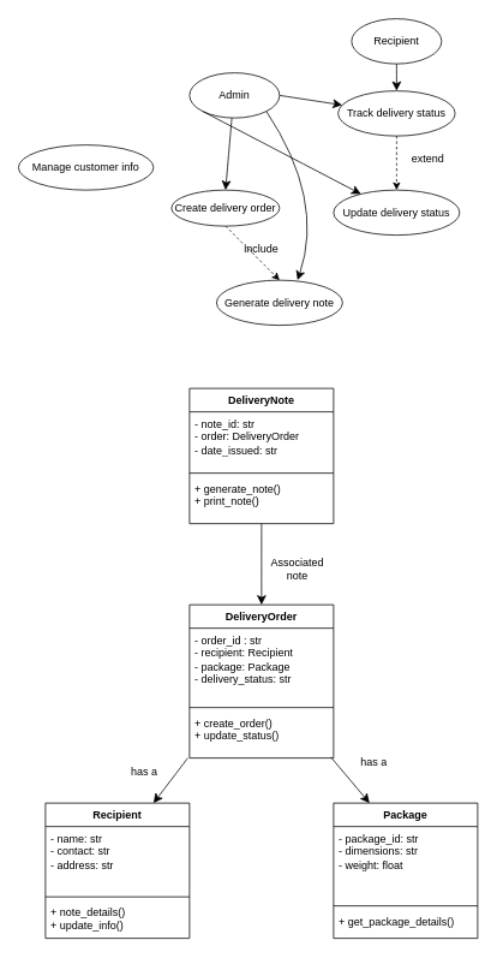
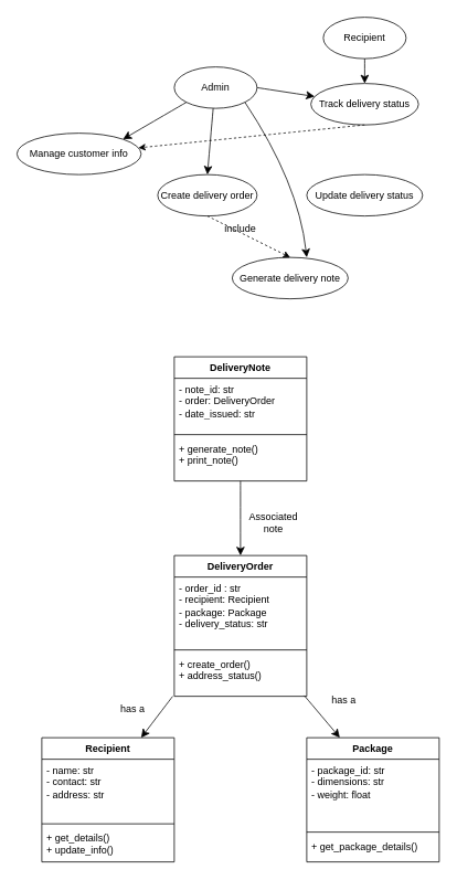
- <mxCell id="10" value="" style="endArrow=classic;html=1;rounded=0;fontSize=12;startSize=8;endSize=8;curved=1;exitX=0;exitY=1;exitDx=0;exitDy=0;" parent="1" source="2" target="7" edge="1"><mxGeometry width="50" height="50" relative="1" as="geometry"><mxPoint x="450" y="80" as="sourcePoint" /><mxPoint x="200" y="160" as="targetPoint" /></mxGeometry></mxCell>
+ <mxCell id="10" value="" style="endArrow=classic;html=1;rounded=0;fontSize=12;startSize=8;endSize=8;curved=1;exitX=0;exitY=1;exitDx=0;exitDy=0;entryX=1;entryY=0;entryDx=0;entryDy=0;" parent="1" source="2" target="4" edge="1"><mxGeometry width="50" height="50" relative="1" as="geometry"><mxPoint x="450" y="80" as="sourcePoint" /><mxPoint x="200" y="160" as="targetPoint" /></mxGeometry></mxCell>
- <mxCell id="17" value="extend" style="text;html=1;align=center;verticalAlign=middle;whiteSpace=wrap;rounded=0;" parent="1" vertex="1"><mxGeometry x="445" y="160" width="60" height="30" as="geometry" /></mxCell>
- <mxCell id="14" value="" style="html=1;labelBackgroundColor=#ffffff;startArrow=none;startFill=0;startSize=6;endArrow=classic;endFill=1;endSize=6;jettySize=auto;orthogonalLoop=1;strokeWidth=1;dashed=1;fontSize=14;rounded=0;curved=1;exitX=0.5;exitY=1;exitDx=0;exitDy=0;entryX=0.5;entryY=0;entryDx=0;entryDy=0;" parent="1" source="8" target="7" edge="1"><mxGeometry width="60" height="60" relative="1" as="geometry"><mxPoint x="280" y="380" as="sourcePoint" /><mxPoint x="340" y="320" as="targetPoint" /></mxGeometry></mxCell>
+ <mxCell id="14" value="" style="html=1;labelBackgroundColor=#ffffff;startArrow=none;startFill=0;startSize=6;endArrow=classic;endFill=1;endSize=6;jettySize=auto;orthogonalLoop=1;strokeWidth=1;dashed=1;fontSize=14;rounded=0;curved=1;exitX=0.5;exitY=1;exitDx=0;exitDy=0;" parent="1" source="8" target="4" edge="1"><mxGeometry width="60" height="60" relative="1" as="geometry"><mxPoint x="280" y="380" as="sourcePoint" /><mxPoint x="340" y="320" as="targetPoint" /></mxGeometry></mxCell>
- <mxCell id="5" value="Create delivery order" style="shape=ellipse;html=1;dashed=0;whiteSpace=wrap;perimeter=ellipsePerimeter;" parent="1" vertex="1"><mxGeometry x="190" y="210" width="120" height="40" as="geometry" /></mxCell>
+ <mxCell id="5" value="Create delivery order" style="shape=ellipse;html=1;dashed=0;whiteSpace=wrap;perimeter=ellipsePerimeter;" parent="1" vertex="1"><mxGeometry x="190" y="210" width="120" height="50" as="geometry" /></mxCell>
- <mxCell id="6" value="Generate delivery note" style="shape=ellipse;html=1;dashed=0;whiteSpace=wrap;perimeter=ellipsePerimeter;" parent="1" vertex="1"><mxGeometry x="240" y="310" width="140" height="50" as="geometry" /></mxCell>
+ <mxCell id="6" value="Generate delivery note" style="shape=ellipse;html=1;dashed=0;whiteSpace=wrap;perimeter=ellipsePerimeter;" parent="1" vertex="1"><mxGeometry x="280" y="310" width="140" height="50" as="geometry" /></mxCell>
- <mxCell id="21" value="+ create_order()&lt;div&gt;+ update_status()&lt;/div&gt;" style="text;strokeColor=none;fillColor=none;align=left;verticalAlign=top;spacingLeft=4;spacingRight=4;overflow=hidden;rotatable=0;points=[[0,0.5],[1,0.5]];portConstraint=eastwest;whiteSpace=wrap;html=1;" parent="18" vertex="1"><mxGeometry y="118" width="160" height="52" as="geometry" /></mxCell>
+ <mxCell id="21" value="+ create_order()&lt;div&gt;+ address_status()&lt;/div&gt;" style="text;strokeColor=none;fillColor=none;align=left;verticalAlign=top;spacingLeft=4;spacingRight=4;overflow=hidden;rotatable=0;points=[[0,0.5],[1,0.5]];portConstraint=eastwest;whiteSpace=wrap;html=1;" parent="18" vertex="1"><mxGeometry y="118" width="160" height="52" as="geometry" /></mxCell>
- <mxCell id="25" value="+ note_details()&lt;div&gt;+ update_info()&lt;/div&gt;" style="text;strokeColor=none;fillColor=none;align=left;verticalAlign=top;spacingLeft=4;spacingRight=4;overflow=hidden;rotatable=0;points=[[0,0.5],[1,0.5]];portConstraint=eastwest;whiteSpace=wrap;html=1;" parent="22" vertex="1"><mxGeometry y="108" width="160" height="42" as="geometry" /></mxCell>
+ <mxCell id="25" value="+ get_details()&lt;div&gt;+ update_info()&lt;/div&gt;" style="text;strokeColor=none;fillColor=none;align=left;verticalAlign=top;spacingLeft=4;spacingRight=4;overflow=hidden;rotatable=0;points=[[0,0.5],[1,0.5]];portConstraint=eastwest;whiteSpace=wrap;html=1;" parent="22" vertex="1"><mxGeometry y="108" width="160" height="42" as="geometry" /></mxCell>
